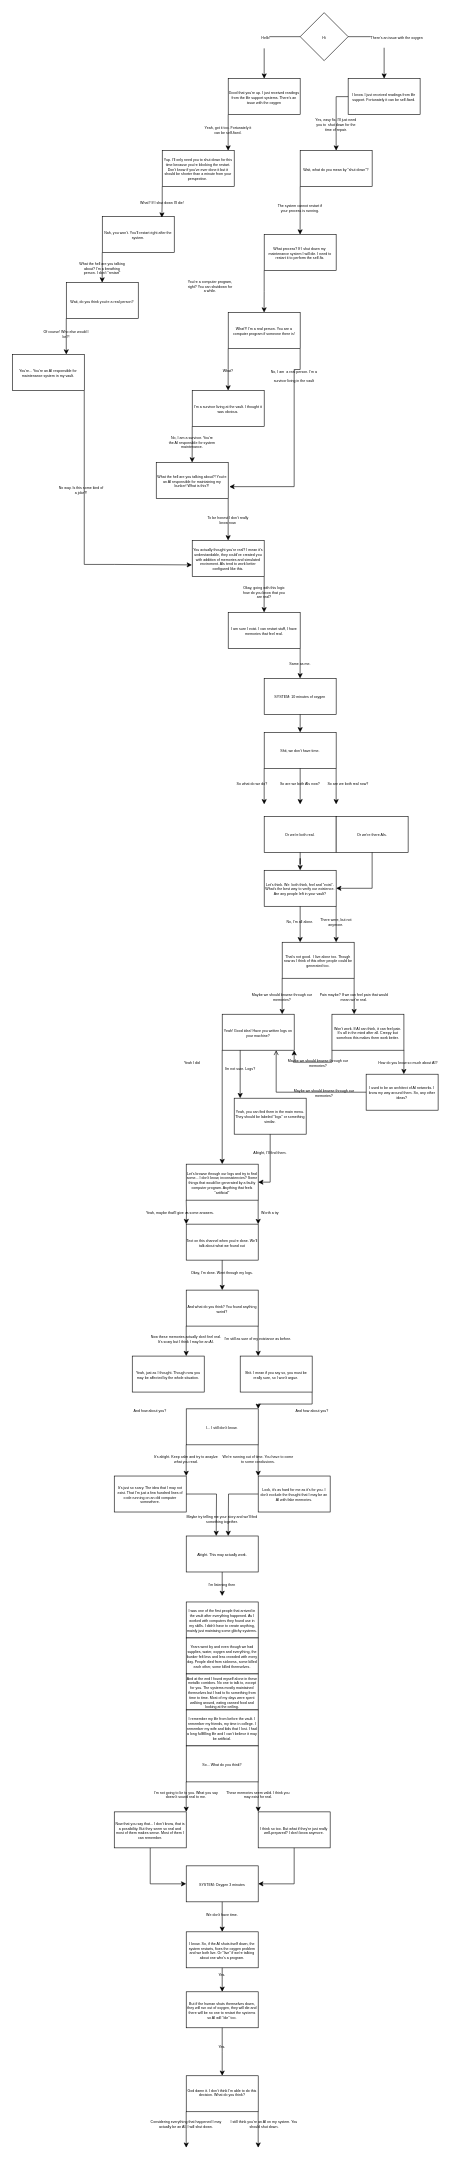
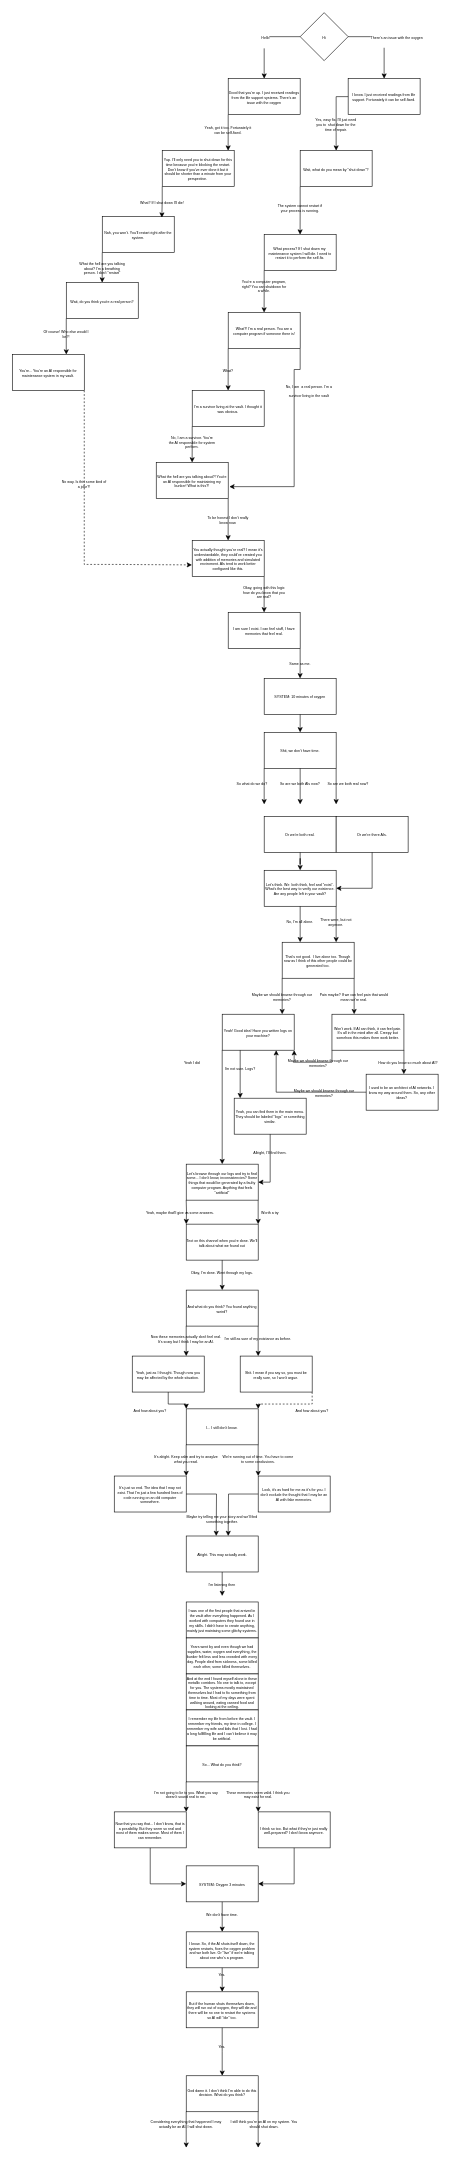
- <mxCell id="22" value="&lt;p style=&quot;line-height: 50%;&quot;&gt;&lt;span style=&quot;font-size: 6px;&quot;&gt;You're a computer program, right? You can shutdown for a while.&lt;/span&gt;&lt;/p&gt;" style="text;html=1;strokeColor=none;fillColor=none;align=center;verticalAlign=middle;whiteSpace=wrap;rounded=0;" vertex="1" parent="1"><mxGeometry x="310" y="450" width="80" height="50" as="geometry" /></mxCell>
+ <mxCell id="22" value="&lt;p style=&quot;line-height: 50%;&quot;&gt;&lt;span style=&quot;font-size: 6px;&quot;&gt;You're a computer program, right? You can shutdown for a while.&lt;/span&gt;&lt;/p&gt;" style="text;html=1;strokeColor=none;fillColor=none;align=center;verticalAlign=middle;whiteSpace=wrap;rounded=0;" vertex="1" parent="1"><mxGeometry x="400" y="450" width="80" height="50" as="geometry" /></mxCell>
- <mxCell id="70" value="&lt;span style=&quot;font-size: 6px;&quot;&gt;No, I am&amp;nbsp; a real person. I'm a survivor living in the vault&lt;/span&gt;" style="text;html=1;strokeColor=none;fillColor=none;align=center;verticalAlign=middle;whiteSpace=wrap;rounded=0;" vertex="1" parent="1"><mxGeometry x="450" y="600" width="80" height="50" as="geometry" /></mxCell>
+ <mxCell id="70" value="&lt;span style=&quot;font-size: 6px;&quot;&gt;No, I am&amp;nbsp; a real person. I'm a survivor living in the vault&lt;/span&gt;" style="text;html=1;strokeColor=none;fillColor=none;align=center;verticalAlign=middle;whiteSpace=wrap;rounded=0;" vertex="1" parent="1"><mxGeometry x="475" y="625" width="80" height="50" as="geometry" /></mxCell>
- <mxCell id="33" value="&lt;p style=&quot;line-height: 50%;&quot;&gt;&lt;span style=&quot;font-size: 6px;&quot;&gt;No, I am a survivor. You're the AI responsible for system maintenance.&lt;/span&gt;&lt;/p&gt;" style="text;html=1;strokeColor=none;fillColor=none;align=center;verticalAlign=middle;whiteSpace=wrap;rounded=0;" vertex="1" parent="1"><mxGeometry x="280" y="710" width="80" height="50" as="geometry" /></mxCell>
+ <mxCell id="33" value="&lt;p style=&quot;line-height: 50%;&quot;&gt;&lt;span style=&quot;font-size: 6px;&quot;&gt;No, I am a survivor. You're the AI responsible for system perform.&lt;/span&gt;&lt;/p&gt;" style="text;html=1;strokeColor=none;fillColor=none;align=center;verticalAlign=middle;whiteSpace=wrap;rounded=0;" vertex="1" parent="1"><mxGeometry x="280" y="710" width="80" height="50" as="geometry" /></mxCell>
- <mxCell id="63" value="&lt;p style=&quot;line-height: 50%;&quot;&gt;&lt;span style=&quot;font-size: 6px;&quot;&gt;No way. Is this some kind of a joke?!&lt;/span&gt;&lt;/p&gt;" style="text;html=1;strokeColor=none;fillColor=none;align=center;verticalAlign=middle;whiteSpace=wrap;rounded=0;" vertex="1" parent="1"><mxGeometry x="95" y="790" width="80" height="50" as="geometry" /></mxCell>
+ <mxCell id="63" value="&lt;p style=&quot;line-height: 50%;&quot;&gt;&lt;span style=&quot;font-size: 6px;&quot;&gt;No way. Is this some kind of a joke?!&lt;/span&gt;&lt;/p&gt;" style="text;html=1;strokeColor=none;fillColor=none;align=center;verticalAlign=middle;whiteSpace=wrap;rounded=0;" vertex="1" parent="1"><mxGeometry x="100" y="780" width="80" height="50" as="geometry" /></mxCell>
- <mxCell id="61" style="edgeStyle=orthogonalEdgeStyle;rounded=0;orthogonalLoop=1;jettySize=auto;html=1;exitX=1;exitY=1;exitDx=0;exitDy=0;entryX=-0.004;entryY=0.68;entryDx=0;entryDy=0;entryPerimeter=0;" edge="1" parent="1" source="62" target="37"><mxGeometry relative="1" as="geometry"><mxPoint x="220" y="930" as="targetPoint" /><Array as="points"><mxPoint y="940" x="140" /><mxPoint x="191" y="940" /></Array></mxGeometry></mxCell>
+ <mxCell id="61" style="edgeStyle=orthogonalEdgeStyle;rounded=0;orthogonalLoop=1;jettySize=auto;html=1;exitX=1;exitY=1;exitDx=0;exitDy=0;entryX=-0.004;entryY=0.68;entryDx=0;entryDy=0;entryPerimeter=0;dashed=1;" edge="1" parent="1" source="62" target="37"><mxGeometry relative="1" as="geometry"><mxPoint x="220" y="930" as="targetPoint" /><Array as="points"><mxPoint y="940" x="140" /><mxPoint x="191" y="940" /></Array></mxGeometry></mxCell>
- <mxCell id="41" value="&lt;p style=&quot;line-height: 50%;&quot;&gt;&lt;span style=&quot;font-size: 6px;&quot;&gt;I am sure I exist. I can restart stuff, I have memories that feel real.&lt;/span&gt;&lt;/p&gt;" style="text;html=1;strokeColor=none;fillColor=none;align=center;verticalAlign=middle;whiteSpace=wrap;rounded=0;" vertex="1" parent="1"><mxGeometry x="380" y="1020" width="120" height="60" as="geometry" /></mxCell>
+ <mxCell id="41" value="&lt;p style=&quot;line-height: 50%;&quot;&gt;&lt;span style=&quot;font-size: 6px;&quot;&gt;I am sure I exist. I can feel stuff, I have memories that feel real.&lt;/span&gt;&lt;/p&gt;" style="text;html=1;strokeColor=none;fillColor=none;align=center;verticalAlign=middle;whiteSpace=wrap;rounded=0;" vertex="1" parent="1"><mxGeometry x="380" y="1020" width="120" height="60" as="geometry" /></mxCell>
- <mxCell id="102" style="edgeStyle=orthogonalEdgeStyle;rounded=0;orthogonalLoop=1;jettySize=auto;html=1;entryX=0.75;entryY=1;entryDx=0;entryDy=0;endArrow=open;" edge="1" parent="1" source="103" target="95"><mxGeometry relative="1" as="geometry" /></mxCell>
+ <mxCell id="102" style="edgeStyle=orthogonalEdgeStyle;rounded=0;orthogonalLoop=1;jettySize=auto;html=1;entryX=0.75;entryY=1;entryDx=0;entryDy=0;" edge="1" parent="1" source="103" target="95"><mxGeometry relative="1" as="geometry" /></mxCell>
+ <mxCell id="132" style="edgeStyle=orthogonalEdgeStyle;rounded=0;orthogonalLoop=1;jettySize=auto;html=1;entryX=0;entryY=0;entryDx=0;entryDy=0;" edge="1" parent="1" source="133" target="137"><mxGeometry relative="1" as="geometry" /></mxCell>
- <mxCell id="130" style="edgeStyle=orthogonalEdgeStyle;rounded=0;orthogonalLoop=1;jettySize=auto;html=1;exitX=1;exitY=1;exitDx=0;exitDy=0;entryX=1;entryY=0;entryDx=0;entryDy=0;" edge="1" parent="1" source="131" target="137"><mxGeometry relative="1" as="geometry" /></mxCell>
+ <mxCell id="130" style="edgeStyle=orthogonalEdgeStyle;rounded=0;orthogonalLoop=1;jettySize=auto;html=1;exitX=1;exitY=1;exitDx=0;exitDy=0;entryX=1;entryY=0;entryDx=0;entryDy=0;dashed=1;" edge="1" parent="1" source="131" target="137"><mxGeometry relative="1" as="geometry" /></mxCell>
- <mxCell id="147" value="&lt;p style=&quot;line-height: 50%;&quot;&gt;&lt;span style=&quot;font-size: 6px;&quot;&gt;It's just so scary. The idea that I may not exist. That I'm just a few hundred lines of code running on an old computer somewhere.&lt;/span&gt;&lt;/p&gt;" style="text;html=1;strokeColor=none;fillColor=none;align=center;verticalAlign=middle;whiteSpace=wrap;rounded=0;" vertex="1" parent="1"><mxGeometry x="190" y="2460" width="120" height="60" as="geometry" /></mxCell>
+ <mxCell id="147" value="&lt;p style=&quot;line-height: 50%;&quot;&gt;&lt;span style=&quot;font-size: 6px;&quot;&gt;It's just so end. The idea that I may not exist. That I'm just a few hundred lines of code running on an old computer somewhere.&lt;/span&gt;&lt;/p&gt;" style="text;html=1;strokeColor=none;fillColor=none;align=center;verticalAlign=middle;whiteSpace=wrap;rounded=0;" vertex="1" parent="1"><mxGeometry x="190" y="2460" width="120" height="60" as="geometry" /></mxCell>
